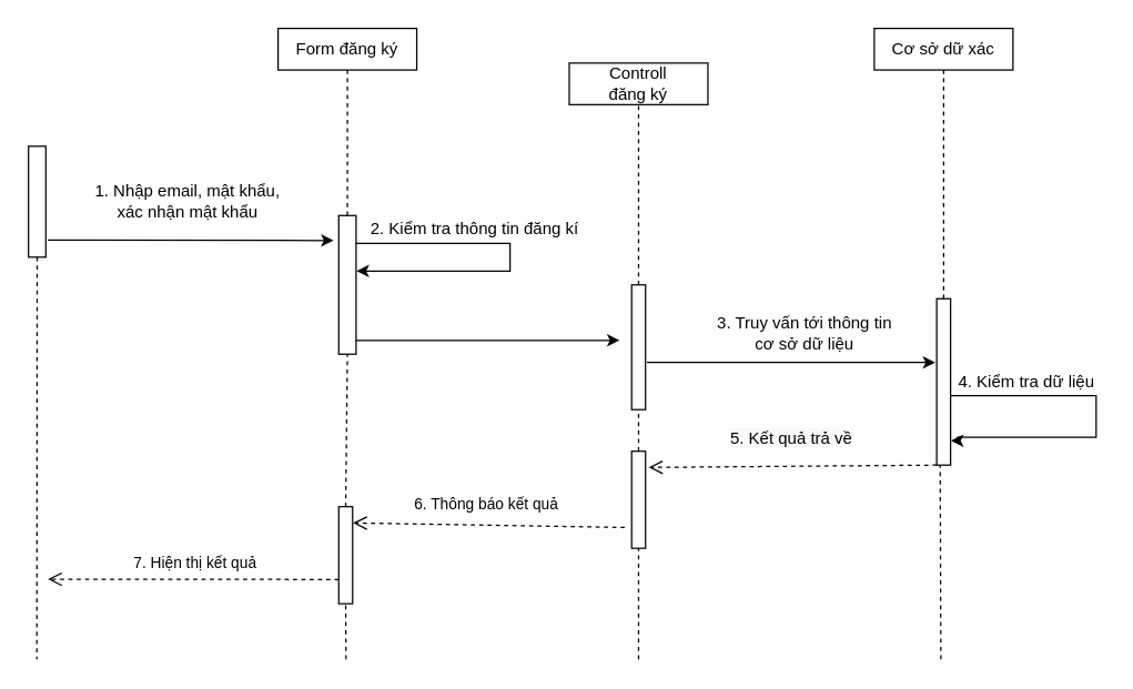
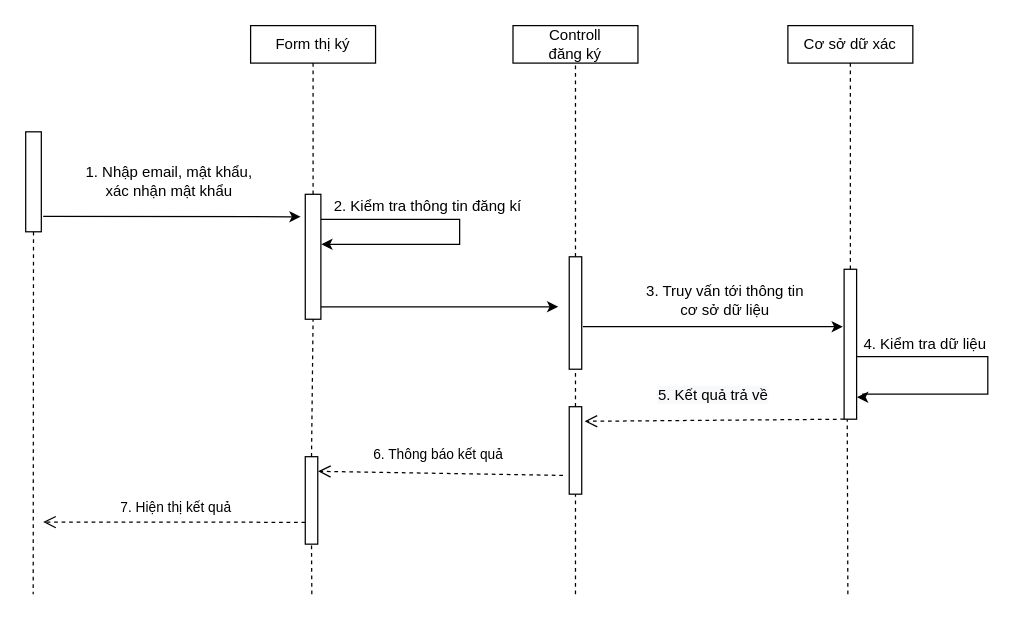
- <mxCell id="2" value="Form đăng ký" style="rounded=0;whiteSpace=wrap;html=1;" vertex="1" parent="1"><mxGeometry x="200" y="20" width="100" height="30" as="geometry" /></mxCell>
+ <mxCell id="2" value="Form thị ký" style="rounded=0;whiteSpace=wrap;html=1;" vertex="1" parent="1"><mxGeometry x="200" y="20" width="100" height="30" as="geometry" /></mxCell>
- <mxCell id="3" value="Controll&lt;br&gt;đăng ký" style="rounded=0;whiteSpace=wrap;html=1;" vertex="1" parent="1"><mxGeometry x="410" y="45" width="100" height="30" as="geometry" /></mxCell>
+ <mxCell id="3" value="Controll&lt;br&gt;đăng ký" style="rounded=0;whiteSpace=wrap;html=1;" vertex="1" parent="1"><mxGeometry x="410" y="20" width="100" height="30" as="geometry" /></mxCell>
